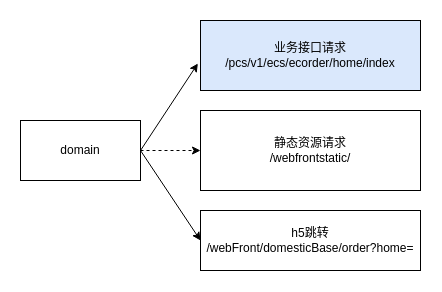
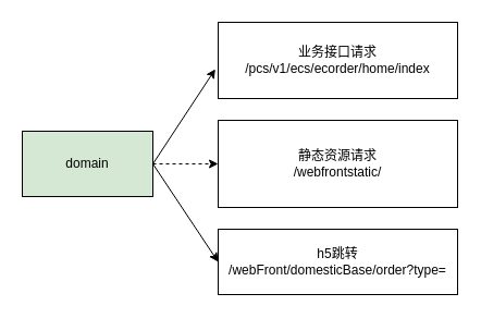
- <mxCell id="4" value="业务接口请求&lt;br&gt;/pcs/v1/ecs/ecorder/home/index" style="rounded=0;whiteSpace=wrap;html=1;fillColor=#dae8fc;" vertex="1" parent="1"><mxGeometry x="200" y="20" width="220" height="70" as="geometry" /></mxCell>
+ <mxCell id="4" value="业务接口请求&lt;br&gt;/pcs/v1/ecs/ecorder/home/index" style="rounded=0;whiteSpace=wrap;html=1;" vertex="1" parent="1"><mxGeometry x="200" y="20" width="220" height="70" as="geometry" /></mxCell>
- <mxCell id="3" value="domain" style="rounded=0;whiteSpace=wrap;html=1;" vertex="1" parent="1"><mxGeometry x="20" y="120" width="120" height="60" as="geometry" /></mxCell>
+ <mxCell id="3" value="domain" style="rounded=0;whiteSpace=wrap;html=1;fillColor=#d5e8d4;" vertex="1" parent="1"><mxGeometry x="20" y="120" width="120" height="60" as="geometry" /></mxCell>
- <mxCell id="6" value="h5跳转&lt;br&gt;/webFront/domesticBase/order?home=" style="rounded=0;whiteSpace=wrap;html=1;" vertex="1" parent="1"><mxGeometry x="200" y="210" width="220" height="60" as="geometry" /></mxCell>
+ <mxCell id="6" value="h5跳转&lt;br&gt;/webFront/domesticBase/order?type=" style="rounded=0;whiteSpace=wrap;html=1;" vertex="1" parent="1"><mxGeometry x="200" y="210" width="220" height="60" as="geometry" /></mxCell>
